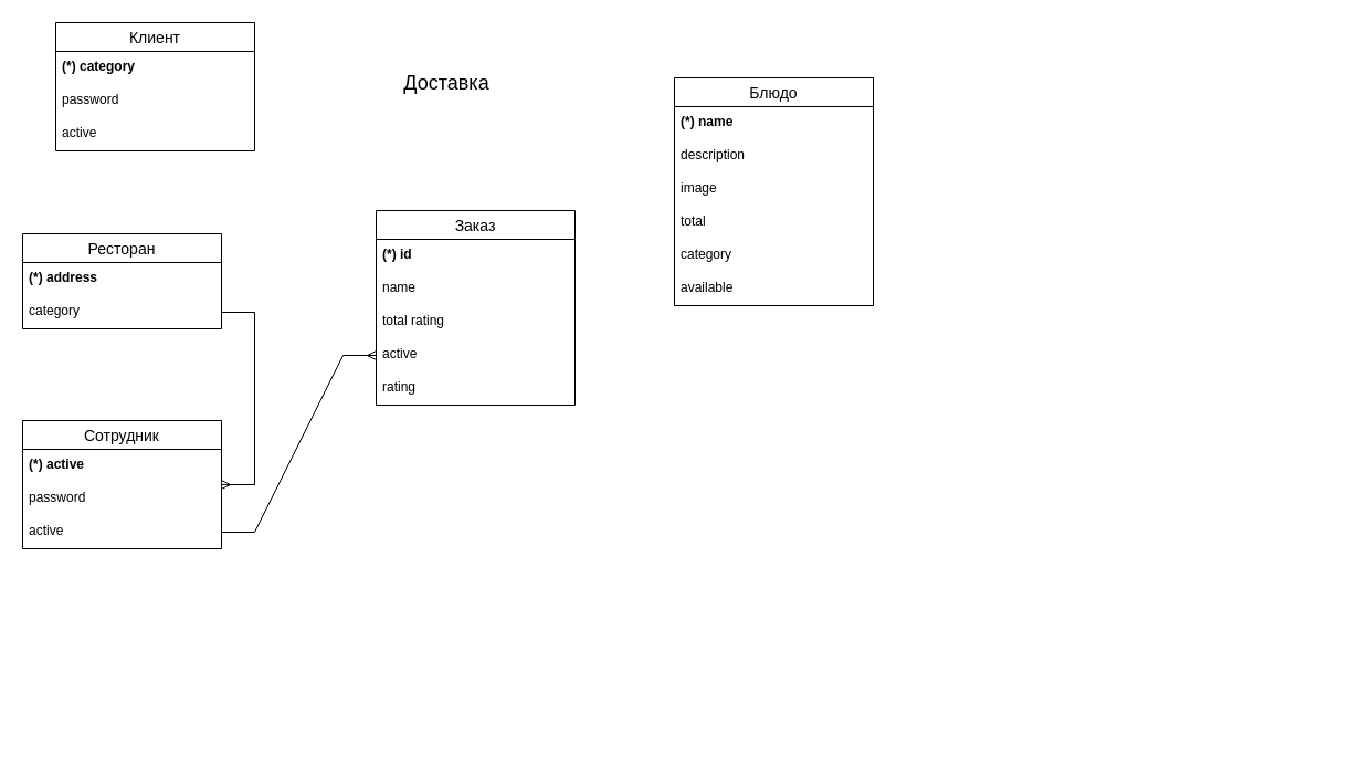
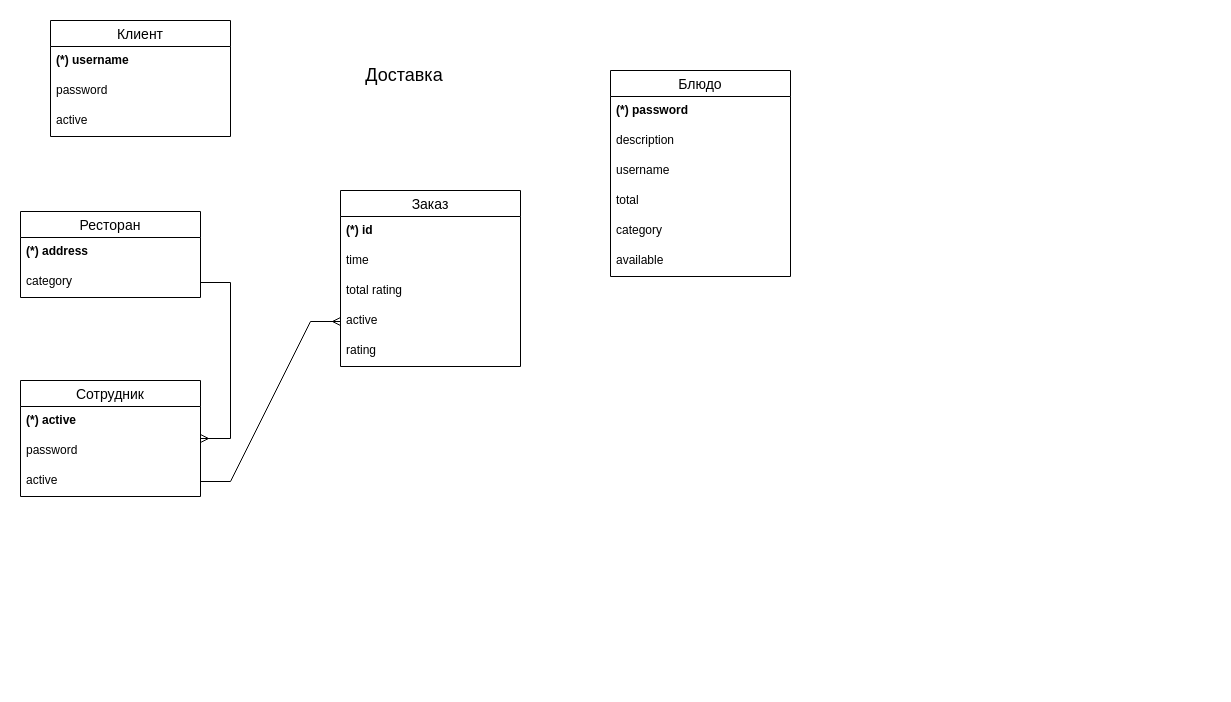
- <mxCell id="3" value="&lt;b&gt;(*) category&lt;/b&gt;" style="text;strokeColor=none;fillColor=none;spacingLeft=4;spacingRight=4;overflow=hidden;rotatable=0;points=[[0,0.5],[1,0.5]];portConstraint=eastwest;fontSize=12;whiteSpace=wrap;html=1;fontStyle=0" vertex="1" parent="2"><mxGeometry y="26" width="180" height="30" as="geometry" /></mxCell>
+ <mxCell id="3" value="&lt;b&gt;(*) username&lt;/b&gt;" style="text;strokeColor=none;fillColor=none;spacingLeft=4;spacingRight=4;overflow=hidden;rotatable=0;points=[[0,0.5],[1,0.5]];portConstraint=eastwest;fontSize=12;whiteSpace=wrap;html=1;fontStyle=0" vertex="1" parent="2"><mxGeometry y="26" width="180" height="30" as="geometry" /></mxCell>
- <mxCell id="8" value="&lt;b&gt;(*) name&lt;/b&gt;" style="text;strokeColor=none;fillColor=none;spacingLeft=4;spacingRight=4;overflow=hidden;rotatable=0;points=[[0,0.5],[1,0.5]];portConstraint=eastwest;fontSize=12;whiteSpace=wrap;html=1;fontStyle=0" vertex="1" parent="7"><mxGeometry y="26" width="180" height="30" as="geometry" /></mxCell>
+ <mxCell id="8" value="&lt;b&gt;(*) password&lt;/b&gt;" style="text;strokeColor=none;fillColor=none;spacingLeft=4;spacingRight=4;overflow=hidden;rotatable=0;points=[[0,0.5],[1,0.5]];portConstraint=eastwest;fontSize=12;whiteSpace=wrap;html=1;fontStyle=0" vertex="1" parent="7"><mxGeometry y="26" width="180" height="30" as="geometry" /></mxCell>
- <mxCell id="10" value="image" style="text;strokeColor=none;fillColor=none;spacingLeft=4;spacingRight=4;overflow=hidden;rotatable=0;points=[[0,0.5],[1,0.5]];portConstraint=eastwest;fontSize=12;whiteSpace=wrap;html=1;" vertex="1" parent="7"><mxGeometry y="86" width="180" height="30" as="geometry" /></mxCell>
+ <mxCell id="10" value="username" style="text;strokeColor=none;fillColor=none;spacingLeft=4;spacingRight=4;overflow=hidden;rotatable=0;points=[[0,0.5],[1,0.5]];portConstraint=eastwest;fontSize=12;whiteSpace=wrap;html=1;" vertex="1" parent="7"><mxGeometry y="86" width="180" height="30" as="geometry" /></mxCell>
- <mxCell id="19" value="name" style="text;strokeColor=none;fillColor=none;spacingLeft=4;spacingRight=4;overflow=hidden;rotatable=0;points=[[0,0.5],[1,0.5]];portConstraint=eastwest;fontSize=12;whiteSpace=wrap;html=1;" vertex="1" parent="17"><mxGeometry y="56" width="180" height="30" as="geometry" /></mxCell>
+ <mxCell id="19" value="time" style="text;strokeColor=none;fillColor=none;spacingLeft=4;spacingRight=4;overflow=hidden;rotatable=0;points=[[0,0.5],[1,0.5]];portConstraint=eastwest;fontSize=12;whiteSpace=wrap;html=1;" vertex="1" parent="17"><mxGeometry y="56" width="180" height="30" as="geometry" /></mxCell>
